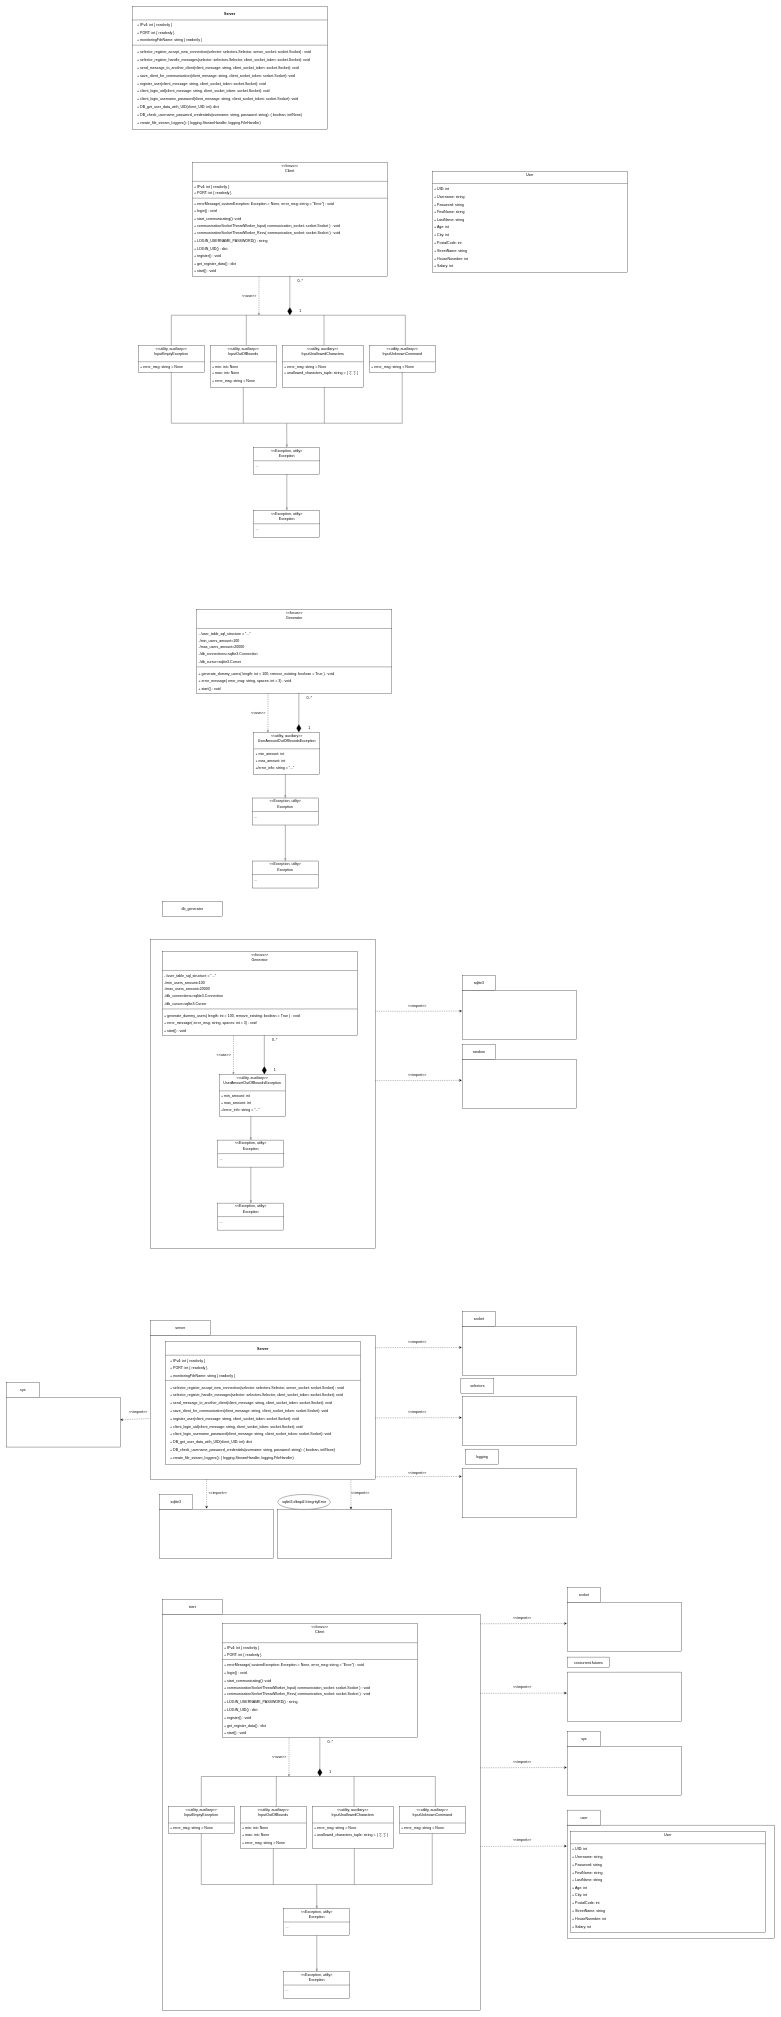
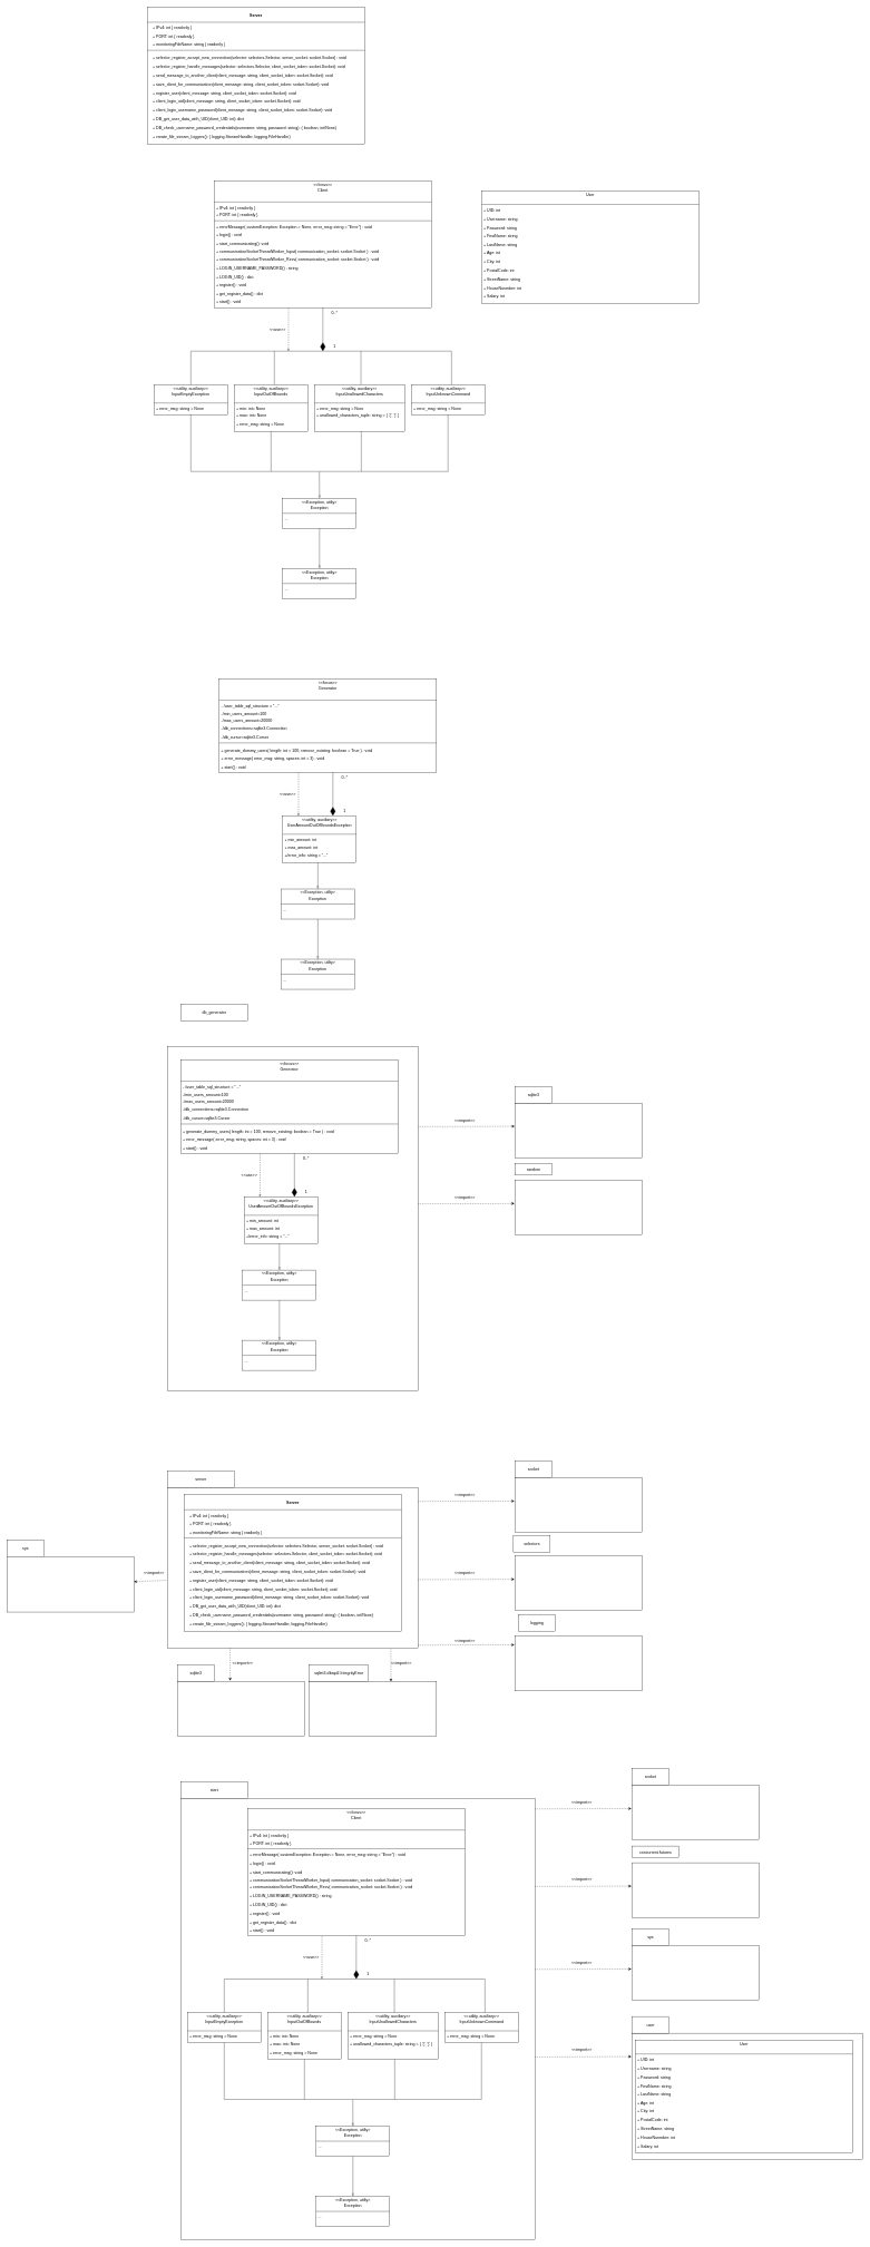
- <mxCell id="136" value="random" style="html=1;" vertex="1" parent="1"><mxGeometry x="1540" y="3480" width="110" height="50" as="geometry" /></mxCell>
+ <mxCell id="136" value="random" style="html=1;" vertex="1" parent="1"><mxGeometry x="1540" y="3480" width="110" height="35" as="geometry" /></mxCell>
- <mxCell id="174" value="sqliet3.dbapi2.IntegrityError" style="ellipse;html=1;" vertex="1" parent="1"><mxGeometry x="925" y="4980" width="175" height="50" as="geometry" /></mxCell>
+ <mxCell id="174" value="sqliet3.dbapi2.IntegrityError" style="html=1;" vertex="1" parent="1"><mxGeometry x="925" y="4980" width="175" height="50" as="geometry" /></mxCell>
